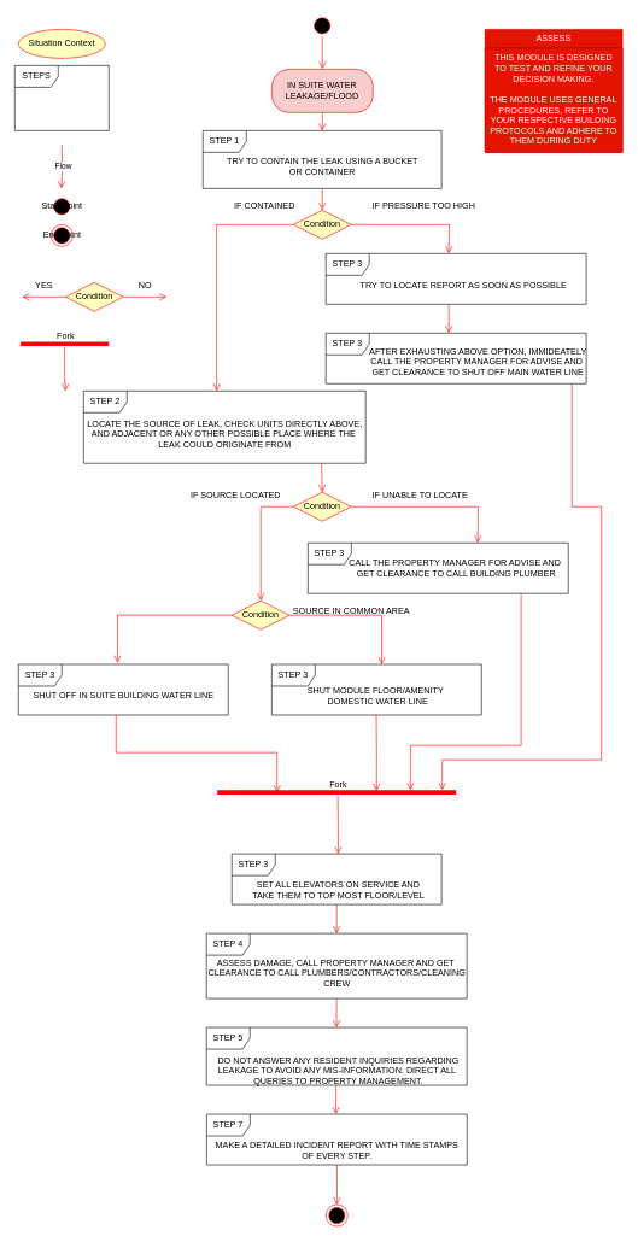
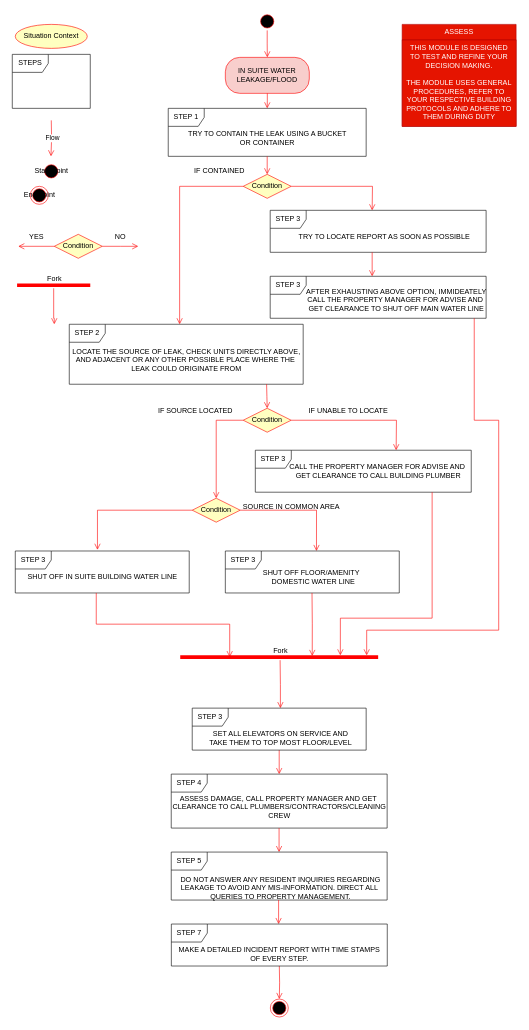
- <mxCell id="58" value="IF PRESSURE TOO HIGH" style="text;html=1;align=center;verticalAlign=middle;resizable=0;points=[];autosize=1;strokeColor=none;fillColor=none;" vertex="1" parent="1"><mxGeometry x="500" y="270" width="170" height="30" as="geometry" /></mxCell>
- <mxCell id="10" value="End Point" style="ellipse;html=1;shape=endState;fillColor=#000000;strokeColor=#ff0000;" vertex="1" parent="1"><mxGeometry x="70" y="310" width="30" height="30" as="geometry" /></mxCell>
+ <mxCell id="10" value="End Point" style="ellipse;html=1;shape=endState;fillColor=#000000;strokeColor=#ff0000;" vertex="1" parent="1"><mxGeometry x="50" y="310" width="30" height="30" as="geometry" /></mxCell>
- <mxCell id="53" value="SHUT MODULE FLOOR/AMENITY&amp;nbsp;&lt;br&gt;&amp;nbsp;DOMESTIC WATER LINE" style="text;html=1;align=center;verticalAlign=middle;resizable=0;points=[];autosize=1;strokeColor=none;fillColor=none;" vertex="1" parent="1"><mxGeometry x="425.2" y="941" width="190" height="40" as="geometry" /></mxCell>
+ <mxCell id="53" value="SHUT OFF FLOOR/AMENITY&amp;nbsp;&lt;br&gt;&amp;nbsp;DOMESTIC WATER LINE" style="text;html=1;align=center;verticalAlign=middle;resizable=0;points=[];autosize=1;strokeColor=none;fillColor=none;" vertex="1" parent="1"><mxGeometry x="425.2" y="941" width="190" height="40" as="geometry" /></mxCell>
